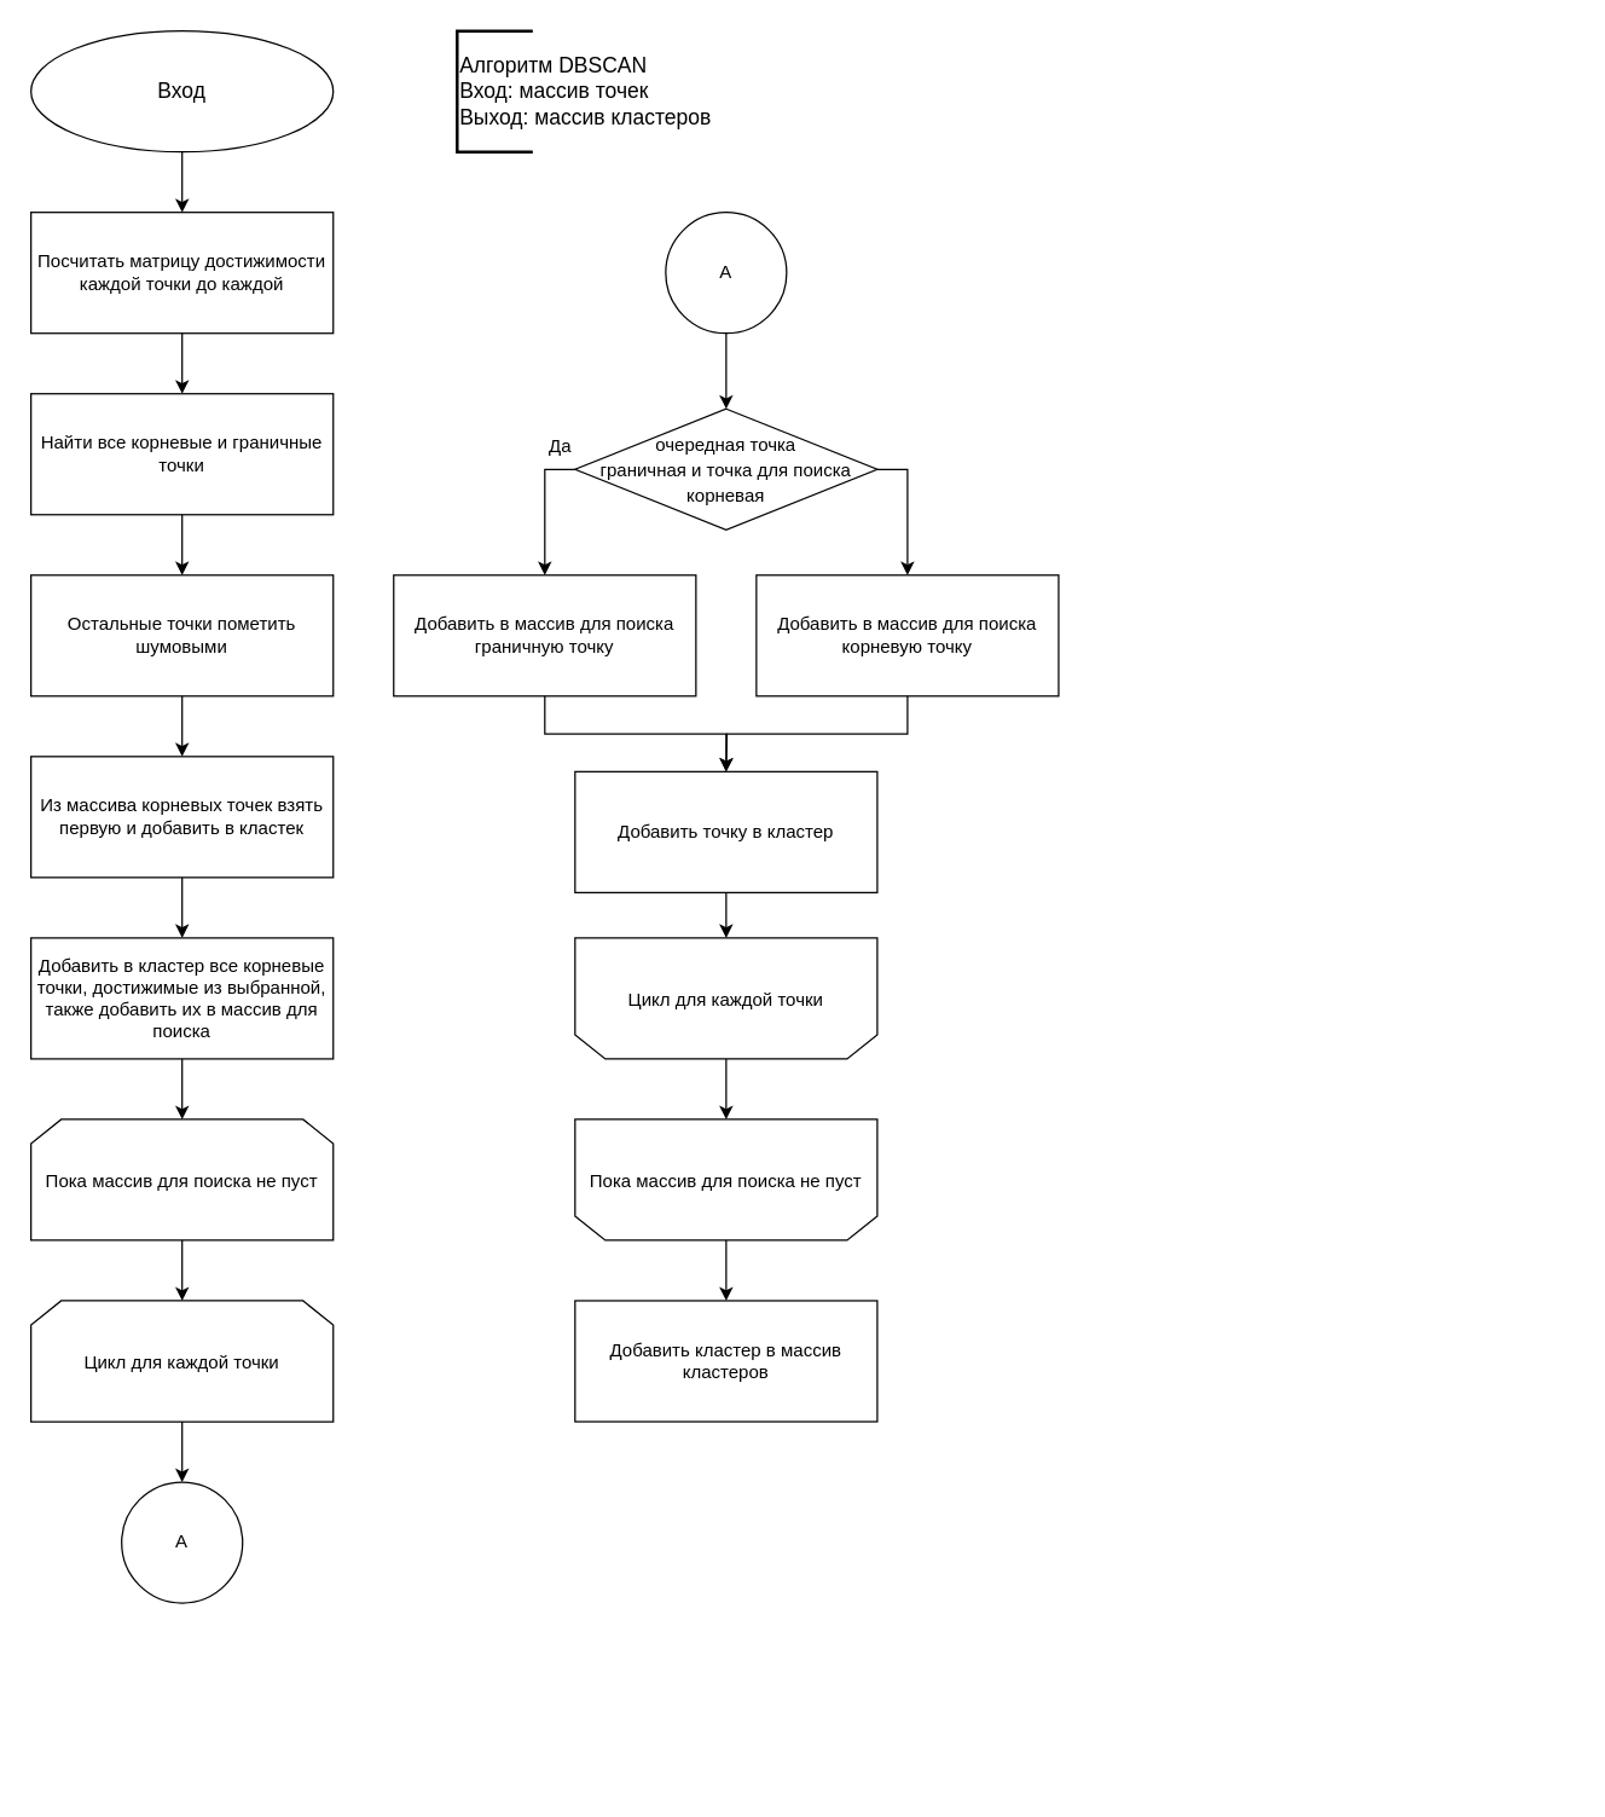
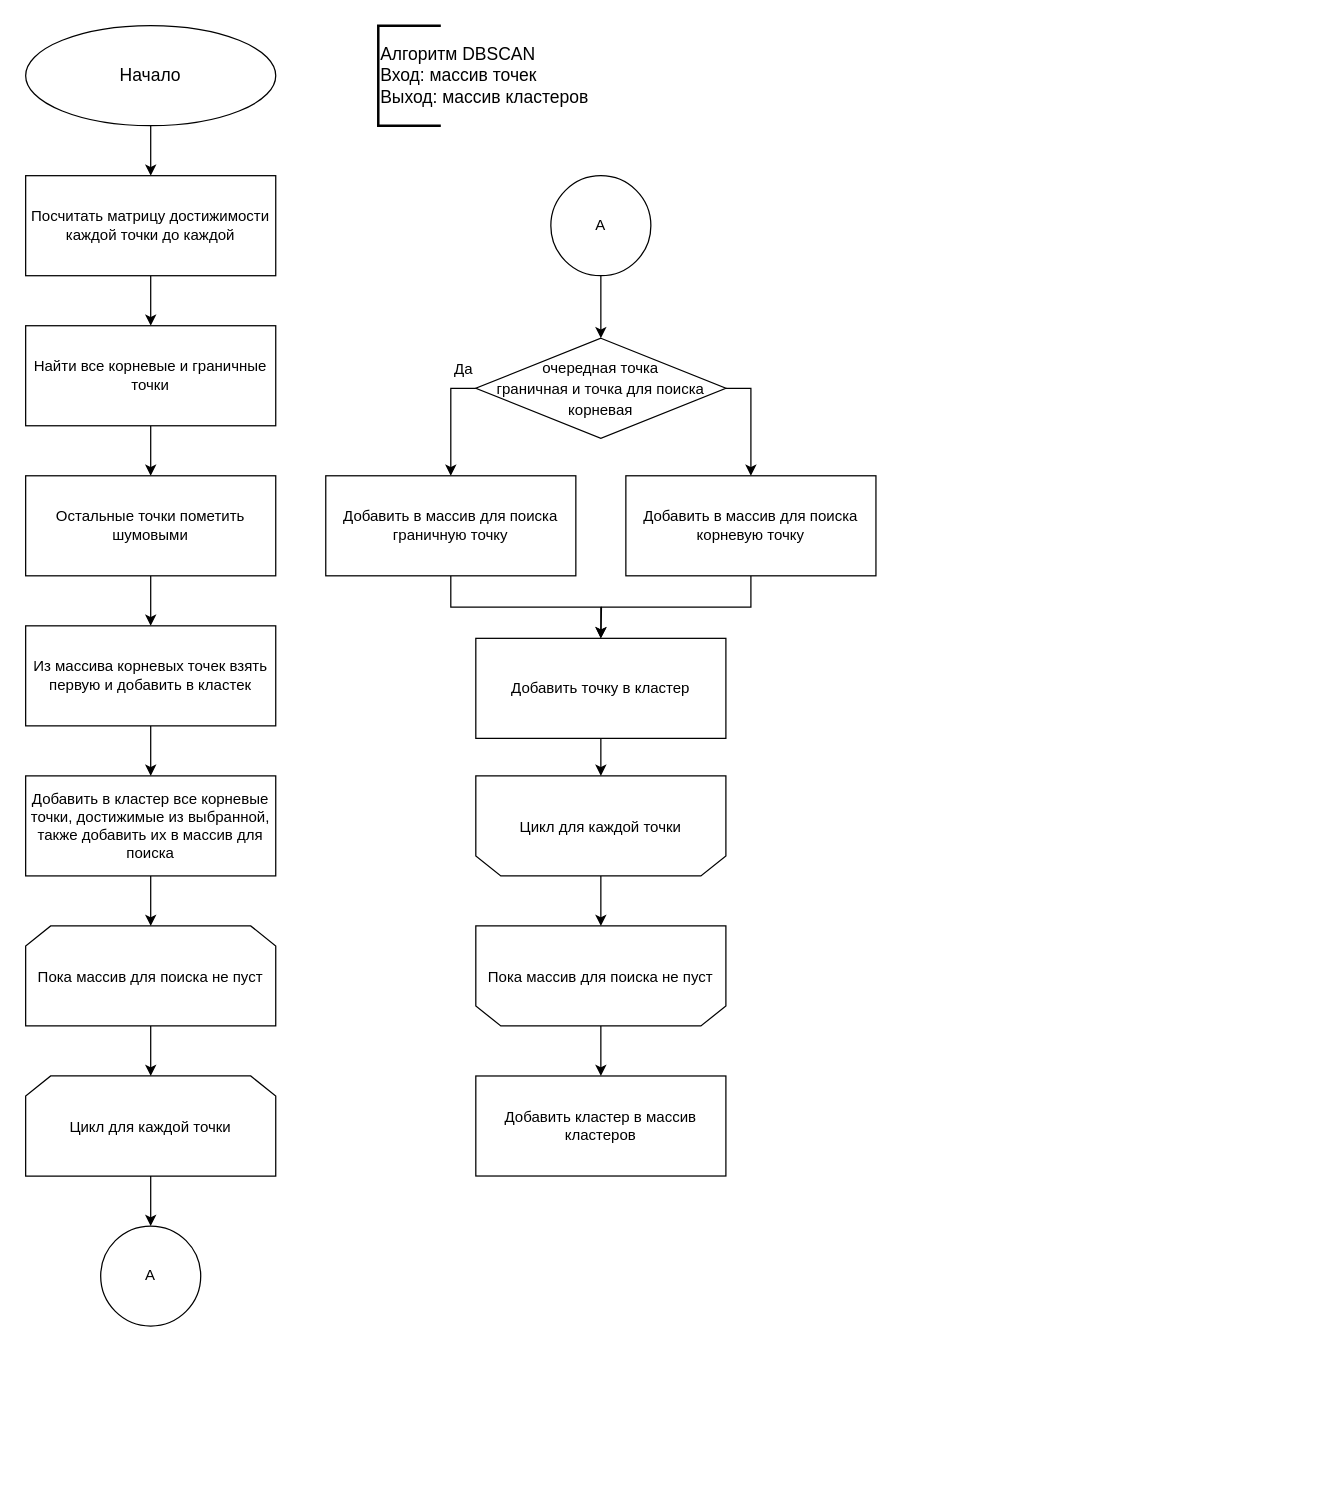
- <mxCell id="7" value="&lt;font style=&quot;font-size: 14px;&quot;&gt;Вход&lt;/font&gt;" style="ellipse;whiteSpace=wrap;html=1;" vertex="1" parent="1"><mxGeometry x="20" y="20" width="200" height="80" as="geometry" /></mxCell>
+ <mxCell id="7" value="&lt;font style=&quot;font-size: 14px;&quot;&gt;Начало&lt;/font&gt;" style="ellipse;whiteSpace=wrap;html=1;" vertex="1" parent="1"><mxGeometry x="20" y="20" width="200" height="80" as="geometry" /></mxCell>
